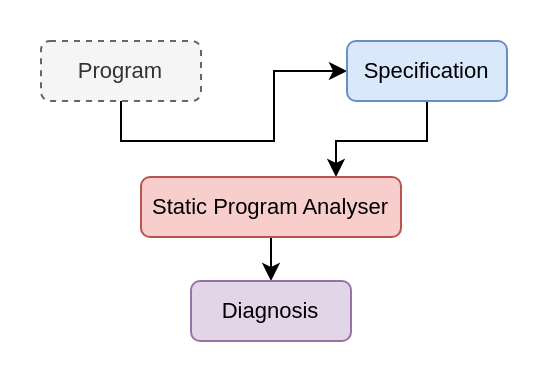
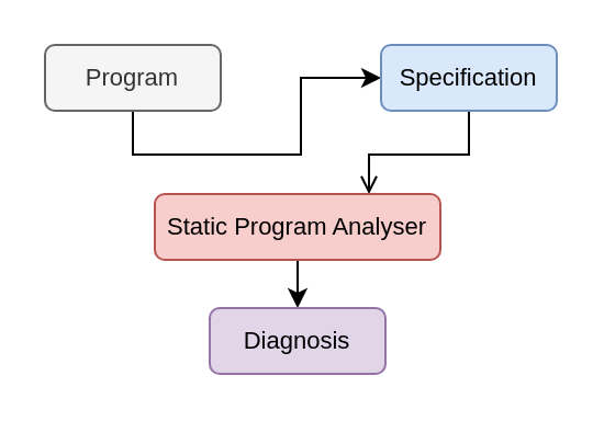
- <mxCell id="3" value="&lt;font style=&quot;font-size: 11px;&quot;&gt;Program&lt;/font&gt;" style="rounded=1;whiteSpace=wrap;html=1;fillColor=#f5f5f5;strokeColor=#666666;fontColor=#333333;fontSize=11;dashed=1;" vertex="1" parent="1"><mxGeometry x="20" y="20" width="80" height="30" as="geometry" /></mxCell>
+ <mxCell id="3" value="&lt;font style=&quot;font-size: 11px;&quot;&gt;Program&lt;/font&gt;" style="rounded=1;whiteSpace=wrap;html=1;fillColor=#f5f5f5;strokeColor=#666666;fontColor=#333333;fontSize=11;" vertex="1" parent="1"><mxGeometry x="20" y="20" width="80" height="30" as="geometry" /></mxCell>
- <mxCell id="4" style="edgeStyle=orthogonalEdgeStyle;rounded=0;comic=0;orthogonalLoop=1;jettySize=auto;html=1;exitX=0.5;exitY=1;exitDx=0;exitDy=0;entryX=0.75;entryY=0;entryDx=0;entryDy=0;shadow=0;strokeColor=#000000;fontSize=11;" edge="1" parent="1" source="5" target="7"><mxGeometry relative="1" as="geometry" /></mxCell>
+ <mxCell id="4" style="edgeStyle=orthogonalEdgeStyle;rounded=0;comic=0;orthogonalLoop=1;jettySize=auto;html=1;exitX=0.5;exitY=1;exitDx=0;exitDy=0;entryX=0.75;entryY=0;entryDx=0;entryDy=0;shadow=0;strokeColor=#000000;fontSize=11;endArrow=open;" edge="1" parent="1" source="5" target="7"><mxGeometry relative="1" as="geometry" /></mxCell>
